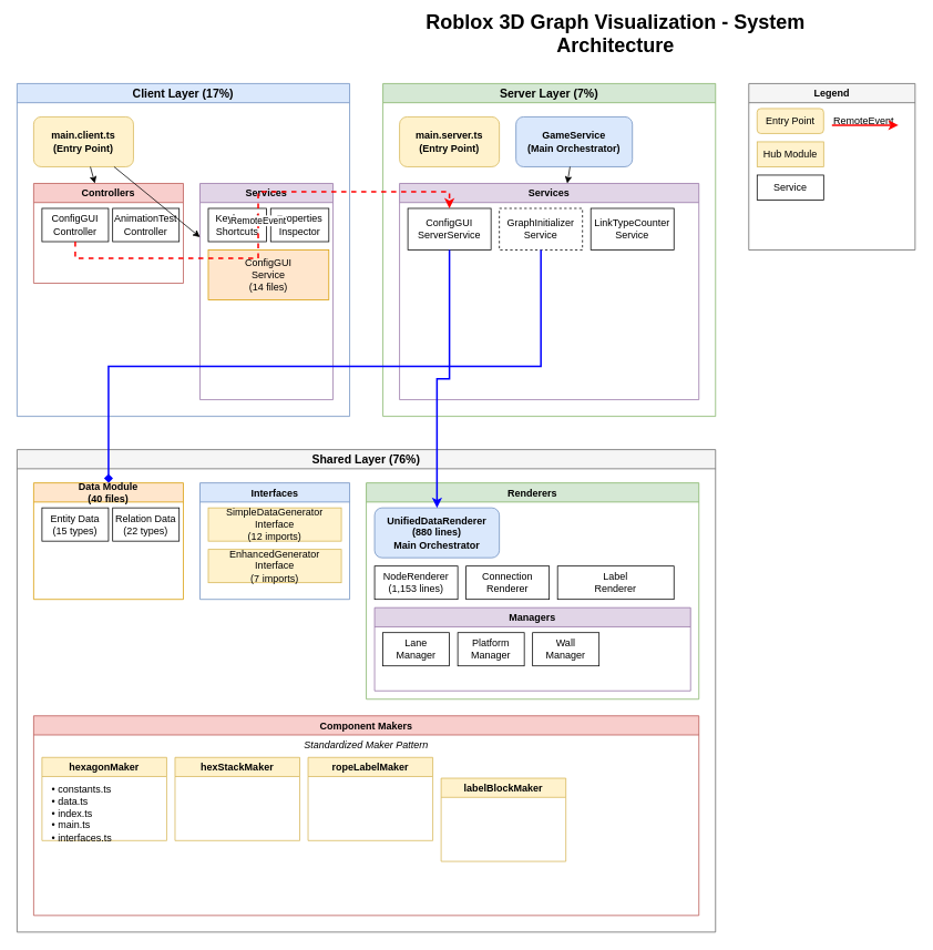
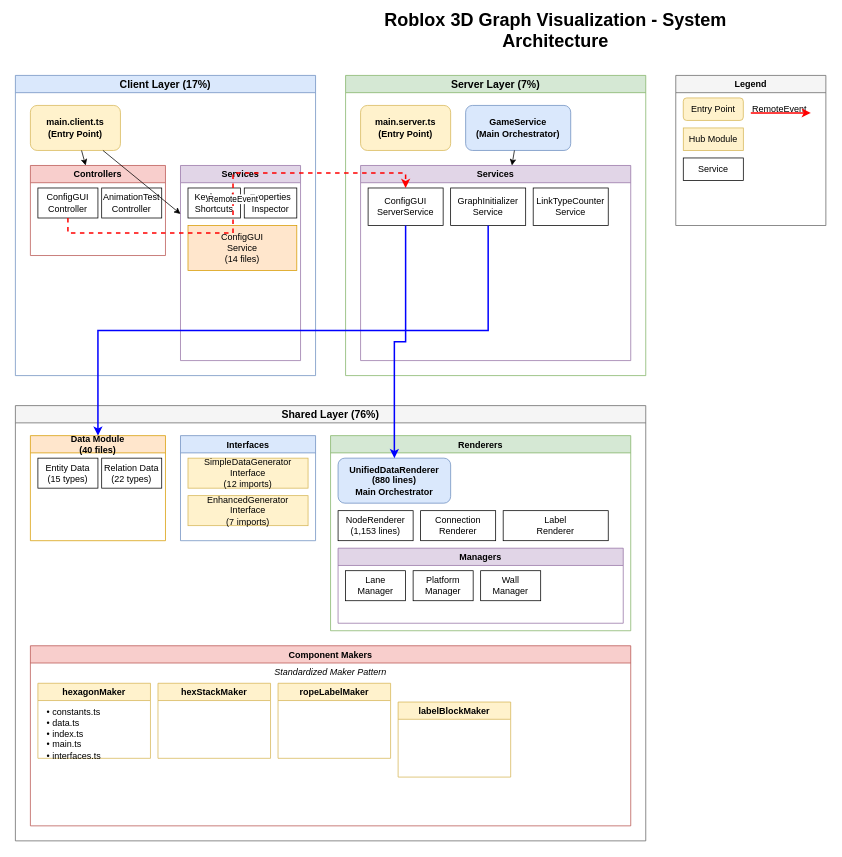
- <mxCell id="17" value="GraphInitializer&#10;Service" style="rounded=0;whiteSpace=wrap;html=1;dashed=1;" vertex="1" parent="15"><mxGeometry x="120" y="30" width="100" height="50" as="geometry" /></mxCell>
+ <mxCell id="17" value="GraphInitializer&#10;Service" style="rounded=0;whiteSpace=wrap;html=1;" vertex="1" parent="15"><mxGeometry x="120" y="30" width="100" height="50" as="geometry" /></mxCell>
- <mxCell id="47" style="edgeStyle=orthogonalEdgeStyle;rounded=0;orthogonalLoop=1;jettySize=auto;html=1;exitX=0.5;exitY=1;exitDx=0;exitDy=0;entryX=0.5;entryY=0;entryDx=0;entryDy=0;strokeColor=#0000FF;strokeWidth=2;endArrow=diamond;" edge="1" parent="1" source="17" target="20"><mxGeometry relative="1" as="geometry" /></mxCell>
+ <mxCell id="47" style="edgeStyle=orthogonalEdgeStyle;rounded=0;orthogonalLoop=1;jettySize=auto;html=1;exitX=0.5;exitY=1;exitDx=0;exitDy=0;entryX=0.5;entryY=0;entryDx=0;entryDy=0;strokeColor=#0000FF;strokeWidth=2;" edge="1" parent="1" source="17" target="20"><mxGeometry relative="1" as="geometry" /></mxCell>
